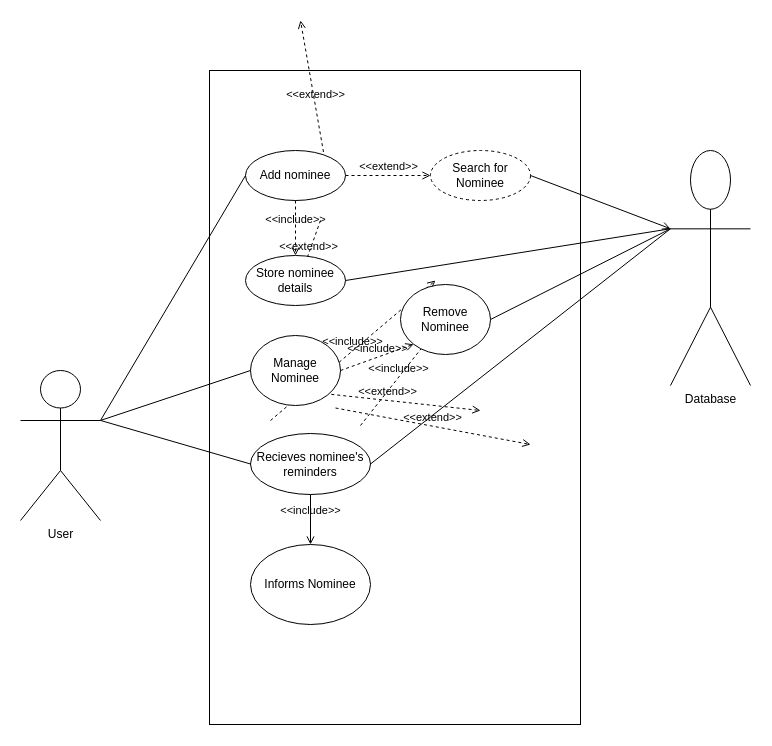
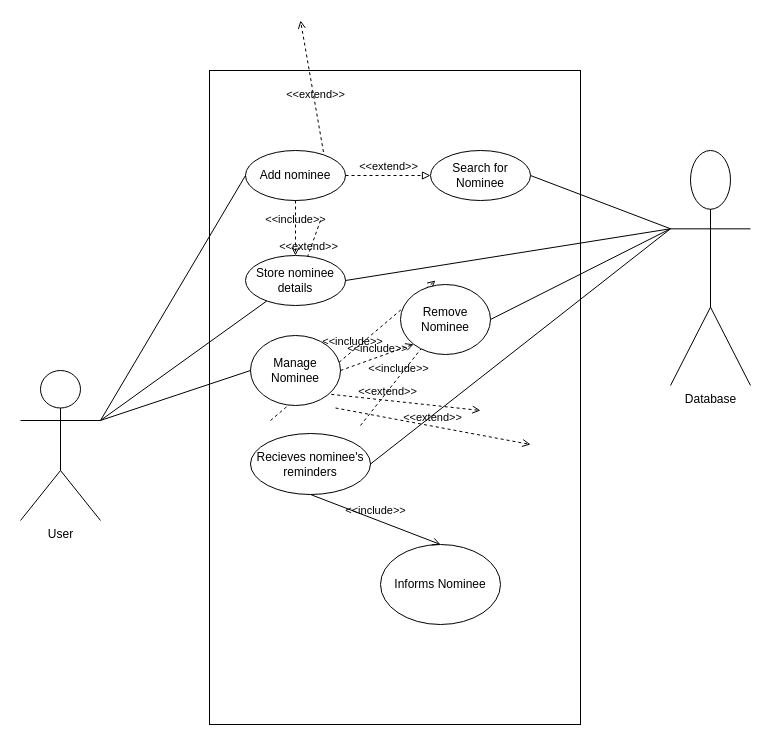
- <mxCell id="18" value="&amp;lt;&amp;lt;extend&amp;gt;&amp;gt;" style="html=1;verticalAlign=bottom;labelBackgroundColor=none;endArrow=open;endFill=0;dashed=1;rounded=0;exitX=1;exitY=0.5;exitDx=0;exitDy=0;entryX=0;entryY=0.5;entryDx=0;entryDy=0;" edge="1" parent="1" source="9" target="17"><mxGeometry width="160" relative="1" as="geometry"><mxPoint x="380" y="174" as="sourcePoint" /><mxPoint x="540" y="174" as="targetPoint" /></mxGeometry></mxCell>
+ <mxCell id="18" value="&amp;lt;&amp;lt;extend&amp;gt;&amp;gt;" style="html=1;verticalAlign=bottom;labelBackgroundColor=none;endArrow=block;endFill=0;dashed=1;rounded=0;exitX=1;exitY=0.5;exitDx=0;exitDy=0;entryX=0;entryY=0.5;entryDx=0;entryDy=0;" edge="1" parent="1" source="9" target="17"><mxGeometry width="160" relative="1" as="geometry"><mxPoint x="380" y="174" as="sourcePoint" /><mxPoint x="540" y="174" as="targetPoint" /></mxGeometry></mxCell>
- <mxCell id="17" value="Search for Nominee" style="ellipse;whiteSpace=wrap;html=1;dashed=1;" vertex="1" parent="1"><mxGeometry x="430" y="150" width="100" height="50" as="geometry" /></mxCell>
+ <mxCell id="17" value="Search for Nominee" style="ellipse;whiteSpace=wrap;html=1;" vertex="1" parent="1"><mxGeometry x="430" y="150" width="100" height="50" as="geometry" /></mxCell>
- <mxCell id="20" value="" style="endArrow=open;html=1;rounded=0;exitX=1;exitY=0.5;exitDx=0;exitDy=0;entryX=0;entryY=0.333;entryDx=0;entryDy=0;entryPerimeter=0;" edge="1" parent="1" source="17" target="14"><mxGeometry width="50" height="50" relative="1" as="geometry"><mxPoint x="630" y="254" as="sourcePoint" /><mxPoint x="670" y="204" as="targetPoint" /></mxGeometry></mxCell>
+ <mxCell id="20" value="" style="endArrow=none;html=1;rounded=0;exitX=1;exitY=0.5;exitDx=0;exitDy=0;entryX=0;entryY=0.333;entryDx=0;entryDy=0;entryPerimeter=0;" edge="1" parent="1" source="17" target="14"><mxGeometry width="50" height="50" relative="1" as="geometry"><mxPoint x="630" y="254" as="sourcePoint" /><mxPoint x="670" y="204" as="targetPoint" /></mxGeometry></mxCell>
- <mxCell id="25" value="" style="endArrow=none;html=1;rounded=0;exitX=1;exitY=0.333;exitDx=0;exitDy=0;exitPerimeter=0;entryX=0;entryY=0.5;entryDx=0;entryDy=0;" edge="1" parent="1" source="2" target="24"><mxGeometry width="50" height="50" relative="1" as="geometry"><mxPoint x="160" y="574" as="sourcePoint" /><mxPoint x="210" y="524" as="targetPoint" /></mxGeometry></mxCell>
+ <mxCell id="25" value="" style="endArrow=none;html=1;rounded=0;exitX=1;exitY=0.333;exitDx=0;exitDy=0;exitPerimeter=0;" edge="1" parent="1" source="2" target="10"><mxGeometry width="50" height="50" relative="1" as="geometry"><mxPoint x="160" y="574" as="sourcePoint" /><mxPoint x="210" y="524" as="targetPoint" /></mxGeometry></mxCell>
- <mxCell id="27" value="Informs Nominee" style="ellipse;whiteSpace=wrap;html=1;" vertex="1" parent="1"><mxGeometry x="250" y="544" width="120" height="80" as="geometry" /></mxCell>
+ <mxCell id="27" value="Informs Nominee" style="ellipse;whiteSpace=wrap;html=1;" vertex="1" parent="1"><mxGeometry x="380" y="544" width="120" height="80" as="geometry" /></mxCell>
